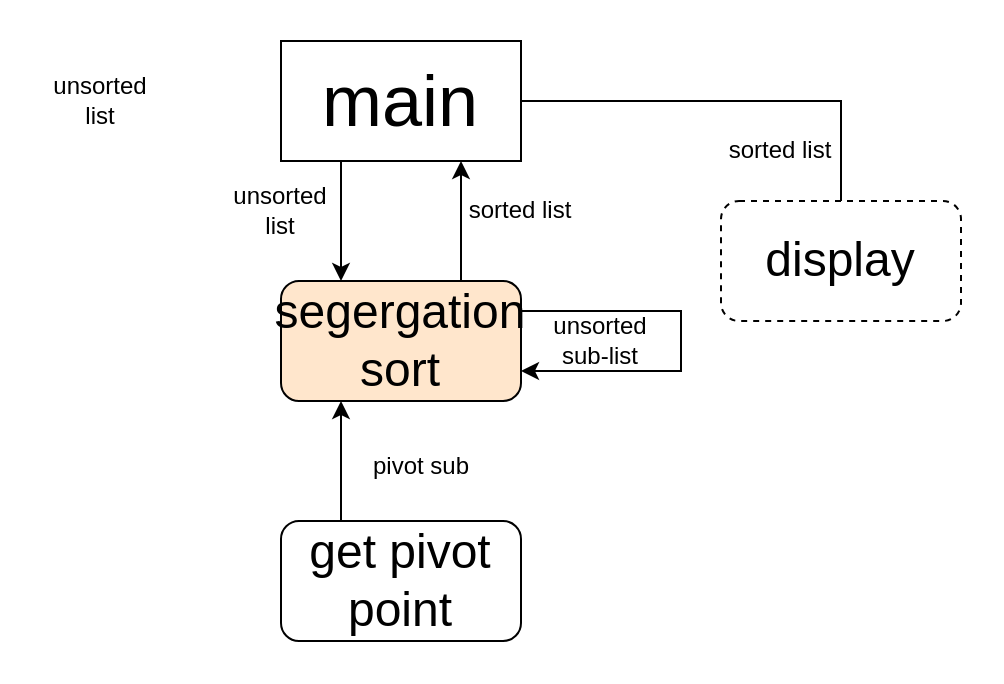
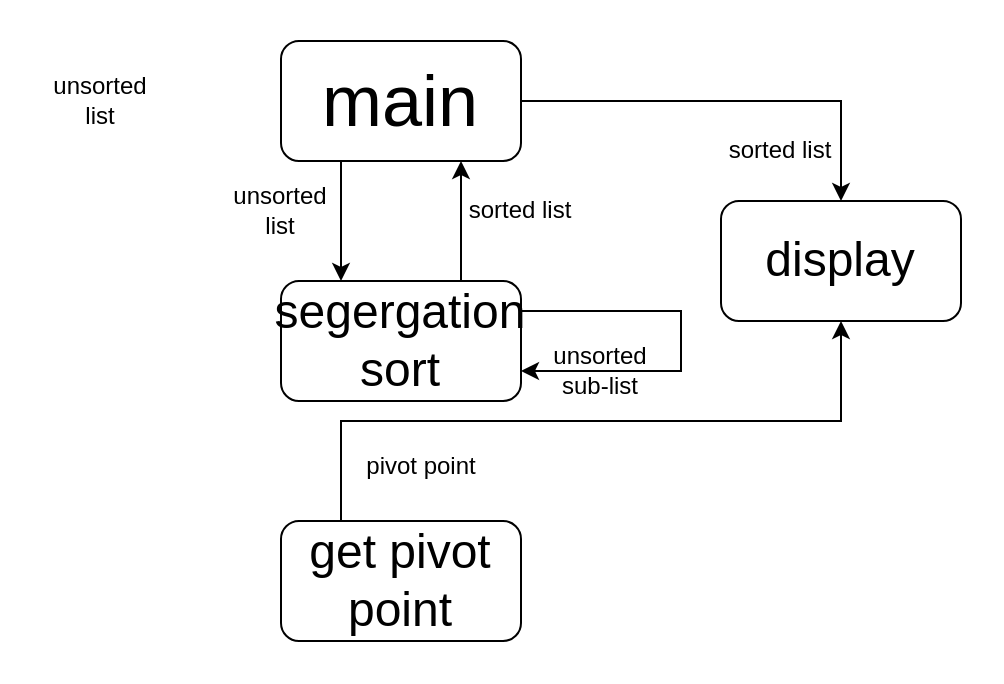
- <mxCell id="4" value="&lt;font style=&quot;font-size: 36px;&quot;&gt;main&lt;/font&gt;" style="whiteSpace=wrap;html=1;rounded=0;" vertex="1" parent="1"><mxGeometry x="140" y="20" width="120" height="60" as="geometry" /></mxCell>
+ <mxCell id="4" value="&lt;font style=&quot;font-size: 36px;&quot;&gt;main&lt;/font&gt;" style="rounded=1;whiteSpace=wrap;html=1;" vertex="1" parent="1"><mxGeometry x="140" y="20" width="120" height="60" as="geometry" /></mxCell>
- <mxCell id="3" style="edgeStyle=orthogonalEdgeStyle;rounded=0;orthogonalLoop=1;jettySize=auto;html=1;exitX=1;exitY=0.5;exitDx=0;exitDy=0;entryX=0.5;entryY=0;entryDx=0;entryDy=0;endArrow=none;" edge="1" parent="1" source="4" target="15"><mxGeometry relative="1" as="geometry" /></mxCell>
+ <mxCell id="3" style="edgeStyle=orthogonalEdgeStyle;rounded=0;orthogonalLoop=1;jettySize=auto;html=1;exitX=1;exitY=0.5;exitDx=0;exitDy=0;entryX=0.5;entryY=0;entryDx=0;entryDy=0;" edge="1" parent="1" source="4" target="15"><mxGeometry relative="1" as="geometry" /></mxCell>
- <mxCell id="15" value="&lt;font style=&quot;font-size: 24px;&quot;&gt;display&lt;br&gt;&lt;/font&gt;" style="rounded=1;whiteSpace=wrap;html=1;dashed=1;" vertex="1" parent="1"><mxGeometry x="360" y="100" width="120" height="60" as="geometry" /></mxCell>
+ <mxCell id="15" value="&lt;font style=&quot;font-size: 24px;&quot;&gt;display&lt;br&gt;&lt;/font&gt;" style="rounded=1;whiteSpace=wrap;html=1;" vertex="1" parent="1"><mxGeometry x="360" y="100" width="120" height="60" as="geometry" /></mxCell>
- <mxCell id="7" value="&lt;font style=&quot;font-size: 24px;&quot;&gt;segergation sort&lt;/font&gt;" style="rounded=1;whiteSpace=wrap;html=1;fillColor=#ffe6cc;" vertex="1" parent="1"><mxGeometry x="140" y="140" width="120" height="60" as="geometry" /></mxCell>
+ <mxCell id="7" value="&lt;font style=&quot;font-size: 24px;&quot;&gt;segergation sort&lt;/font&gt;" style="rounded=1;whiteSpace=wrap;html=1;" vertex="1" parent="1"><mxGeometry x="140" y="140" width="120" height="60" as="geometry" /></mxCell>
- <mxCell id="13" value="unsorted sub-list" style="text;html=1;strokeColor=none;fillColor=none;align=center;verticalAlign=middle;whiteSpace=wrap;rounded=0;" vertex="1" parent="1"><mxGeometry x="270" y="155" width="60" height="30" as="geometry" /></mxCell>
+ <mxCell id="13" value="unsorted sub-list" style="text;html=1;strokeColor=none;fillColor=none;align=center;verticalAlign=middle;whiteSpace=wrap;rounded=0;" vertex="1" parent="1"><mxGeometry x="270" y="170" width="60" height="30" as="geometry" /></mxCell>
- <mxCell id="9" style="edgeStyle=orthogonalEdgeStyle;rounded=0;orthogonalLoop=1;jettySize=auto;html=1;exitX=0.25;exitY=0;exitDx=0;exitDy=0;entryX=0.25;entryY=1;entryDx=0;entryDy=0;" edge="1" parent="1" source="10" target="7"><mxGeometry relative="1" as="geometry" /></mxCell>
+ <mxCell id="9" style="edgeStyle=orthogonalEdgeStyle;rounded=0;orthogonalLoop=1;jettySize=auto;html=1;exitX=0.25;exitY=0;exitDx=0;exitDy=0;" edge="1" parent="1" source="10" target="15"><mxGeometry relative="1" as="geometry" /></mxCell>
- <mxCell id="11" value="pivot sub" style="text;html=1;align=center;verticalAlign=middle;resizable=0;points=[];autosize=1;strokeColor=none;fillColor=none;" vertex="1" parent="1"><mxGeometry x="170" y="218" width="80" height="30" as="geometry" /></mxCell>
+ <mxCell id="11" value="pivot point" style="text;html=1;align=center;verticalAlign=middle;resizable=0;points=[];autosize=1;strokeColor=none;fillColor=none;" vertex="1" parent="1"><mxGeometry x="170" y="218" width="80" height="30" as="geometry" /></mxCell>
